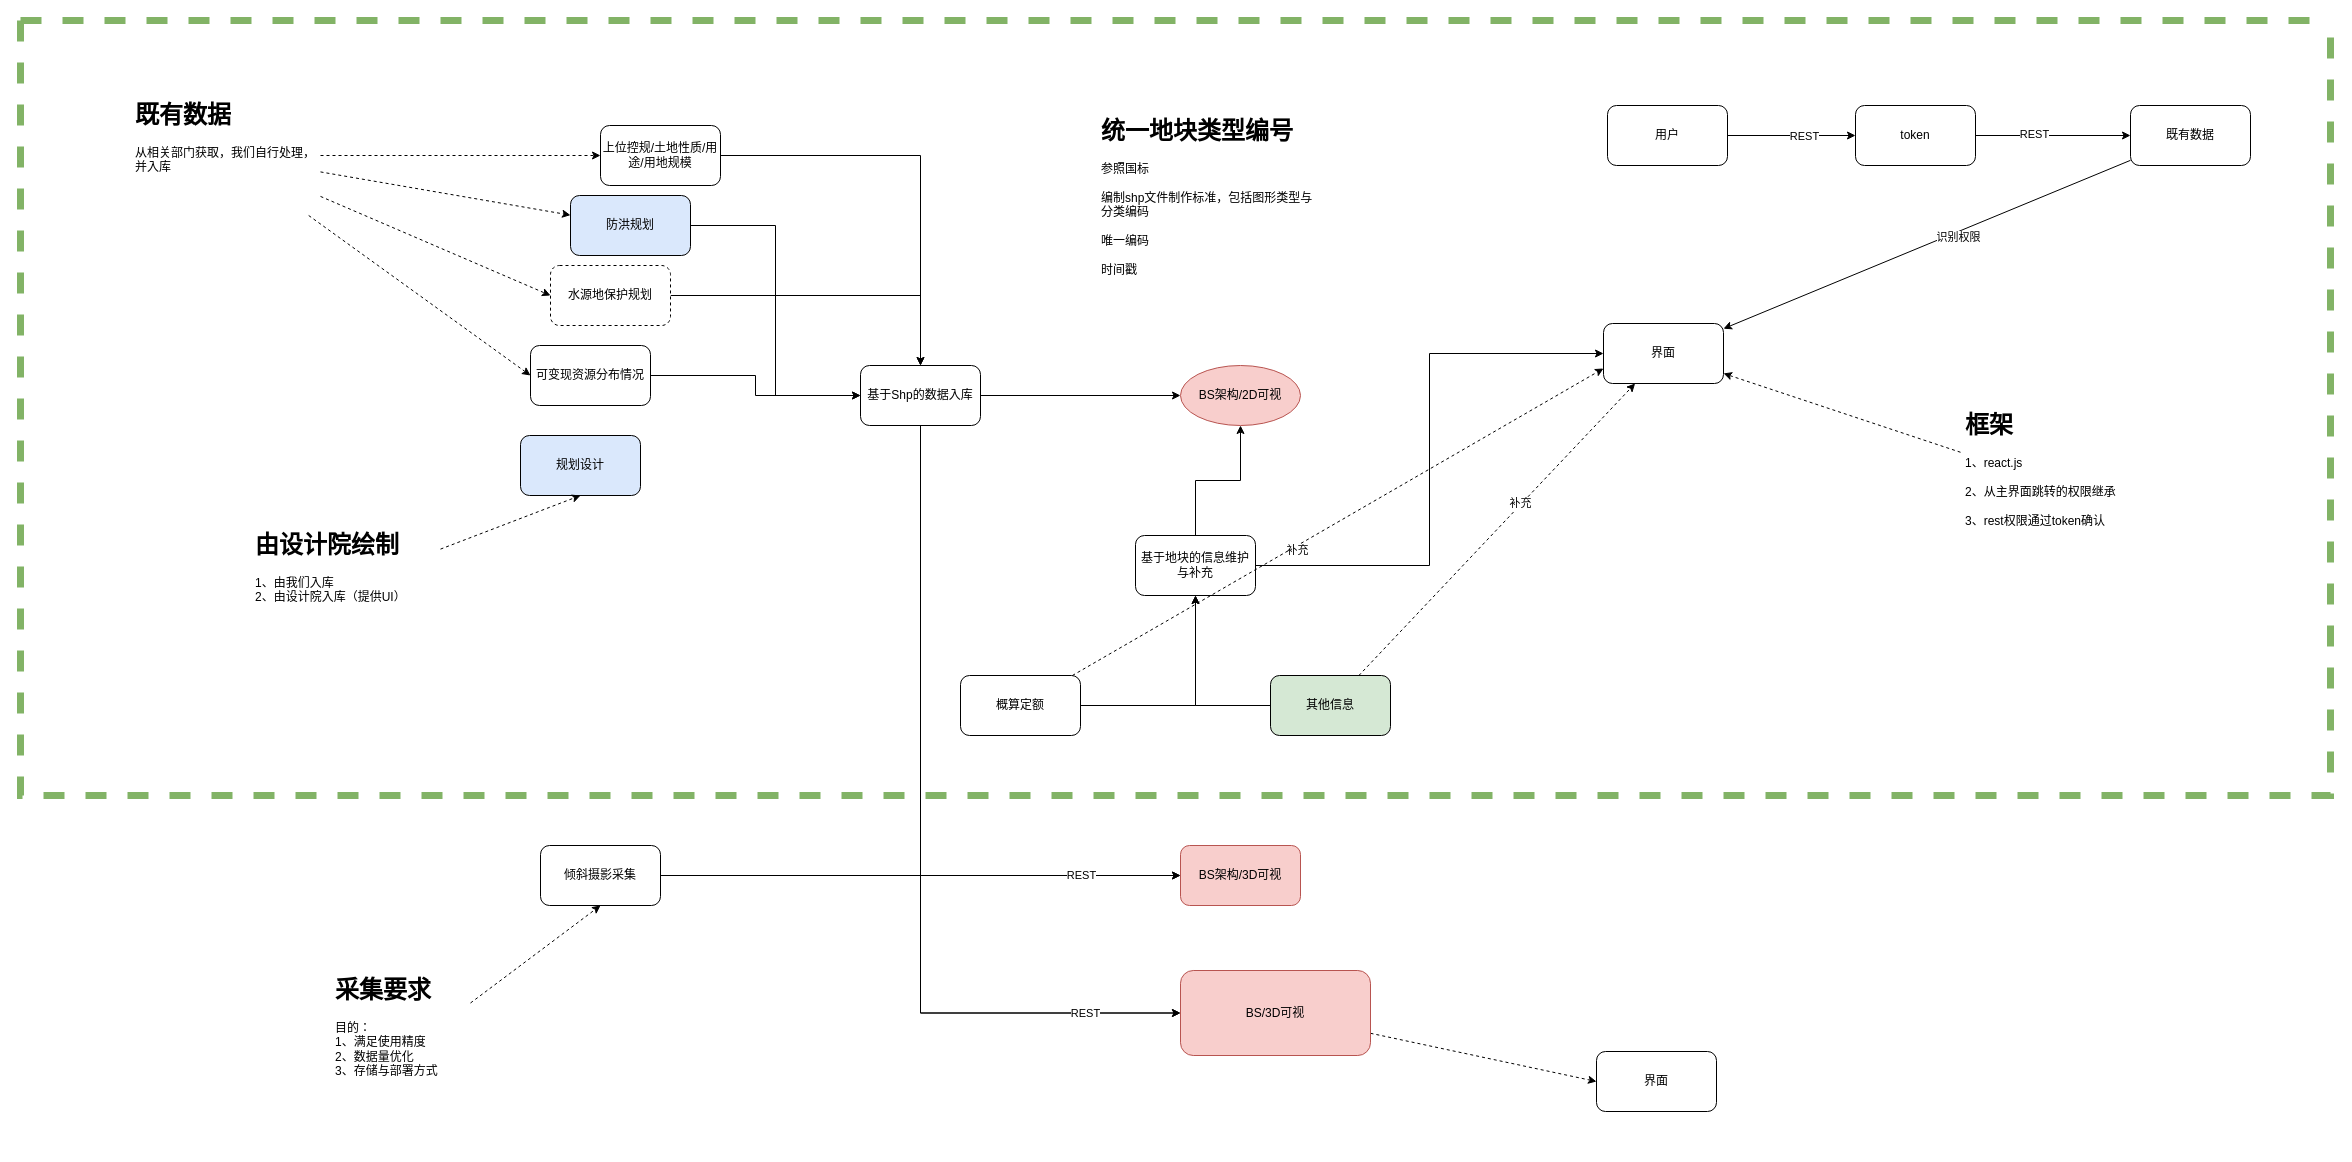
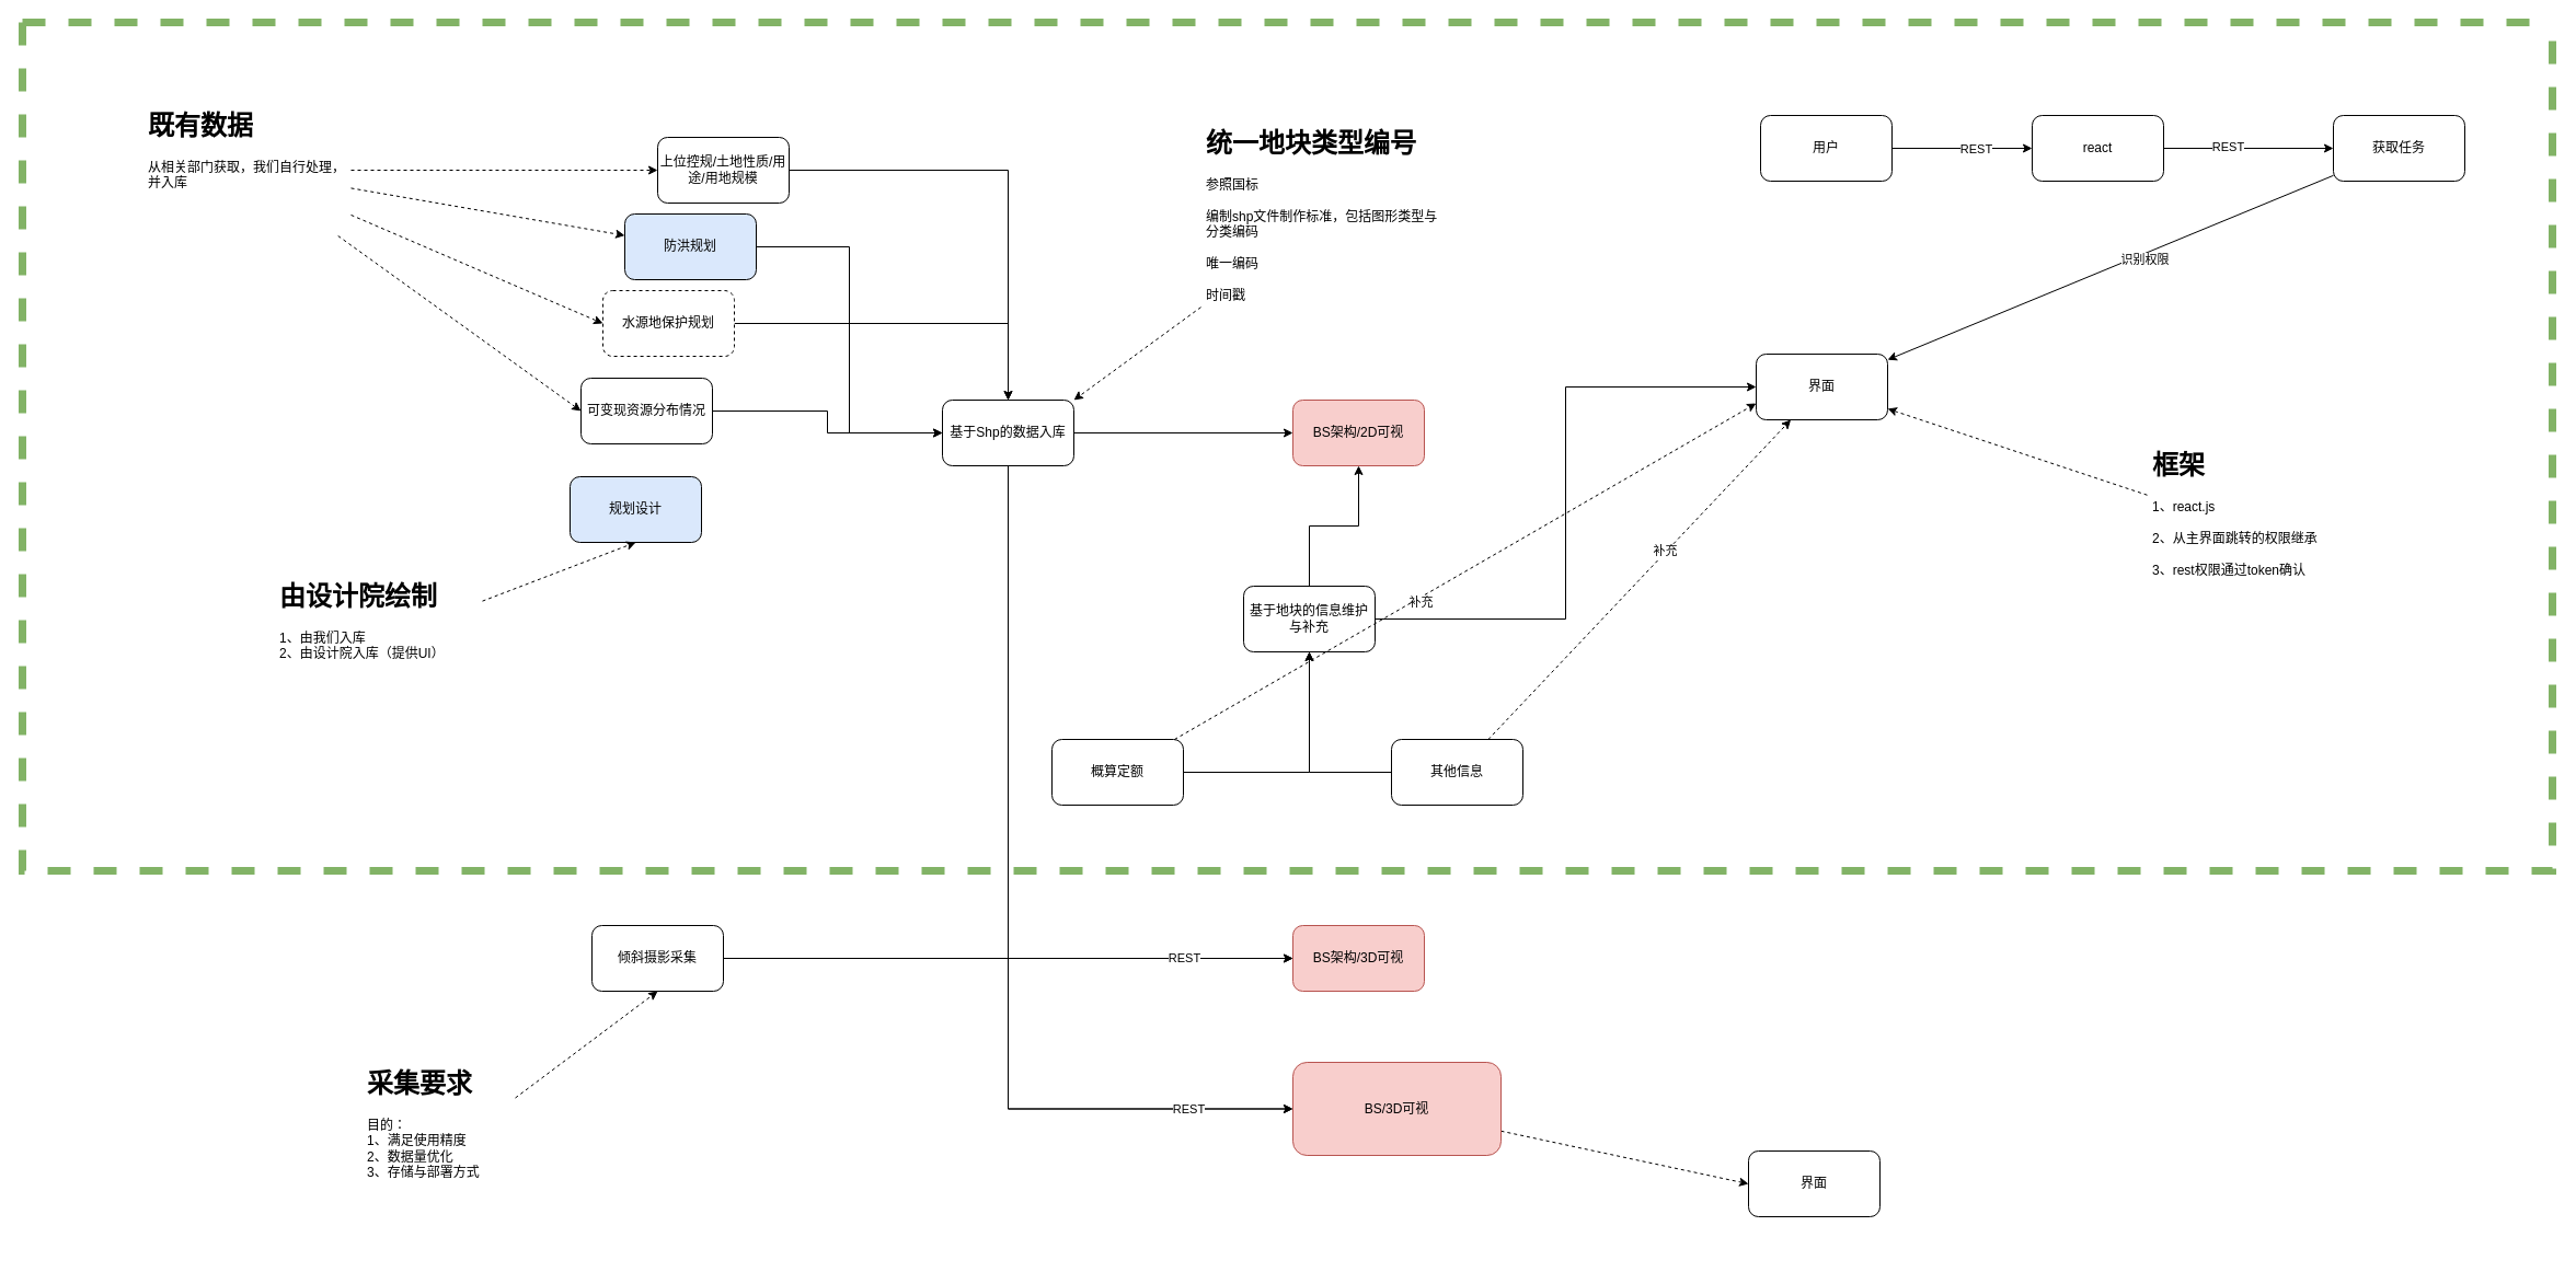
- <mxCell id="46" value="token" style="rounded=1;whiteSpace=wrap;html=1;" parent="37" vertex="1"><mxGeometry x="1835" y="85" width="120" height="60" as="geometry" /></mxCell>
+ <mxCell id="46" value="react" style="rounded=1;whiteSpace=wrap;html=1;" parent="37" vertex="1"><mxGeometry x="1835" y="85" width="120" height="60" as="geometry" /></mxCell>
- <mxCell id="47" value="既有数据" style="rounded=1;whiteSpace=wrap;html=1;" parent="37" vertex="1"><mxGeometry x="2110" y="85" width="120" height="60" as="geometry" /></mxCell>
+ <mxCell id="47" value="获取任务" style="rounded=1;whiteSpace=wrap;html=1;" parent="37" vertex="1"><mxGeometry x="2110" y="85" width="120" height="60" as="geometry" /></mxCell>
+ <mxCell id="18" style="rounded=0;orthogonalLoop=1;jettySize=auto;html=1;entryX=1;entryY=0;entryDx=0;entryDy=0;dashed=1;" parent="1" source="56" target="5" edge="1"><mxGeometry relative="1" as="geometry" /></mxCell>
- <mxCell id="14" value="BS架构/2D可视" style="ellipse;whiteSpace=wrap;html=1;fillColor=#f8cecc;strokeColor=#b85450;" parent="1" vertex="1"><mxGeometry x="1180" y="365" width="120" height="60" as="geometry" /></mxCell>
+ <mxCell id="14" value="BS架构/2D可视" style="rounded=1;whiteSpace=wrap;html=1;fillColor=#f8cecc;strokeColor=#b85450;" parent="1" vertex="1"><mxGeometry x="1180" y="365" width="120" height="60" as="geometry" /></mxCell>
- <mxCell id="39" value="其他信息" style="rounded=1;whiteSpace=wrap;html=1;fillColor=#d5e8d4;" parent="37" vertex="1"><mxGeometry x="1250" y="655" width="120" height="60" as="geometry" /></mxCell>
+ <mxCell id="39" value="其他信息" style="rounded=1;whiteSpace=wrap;html=1;" parent="37" vertex="1"><mxGeometry x="1250" y="655" width="120" height="60" as="geometry" /></mxCell>
